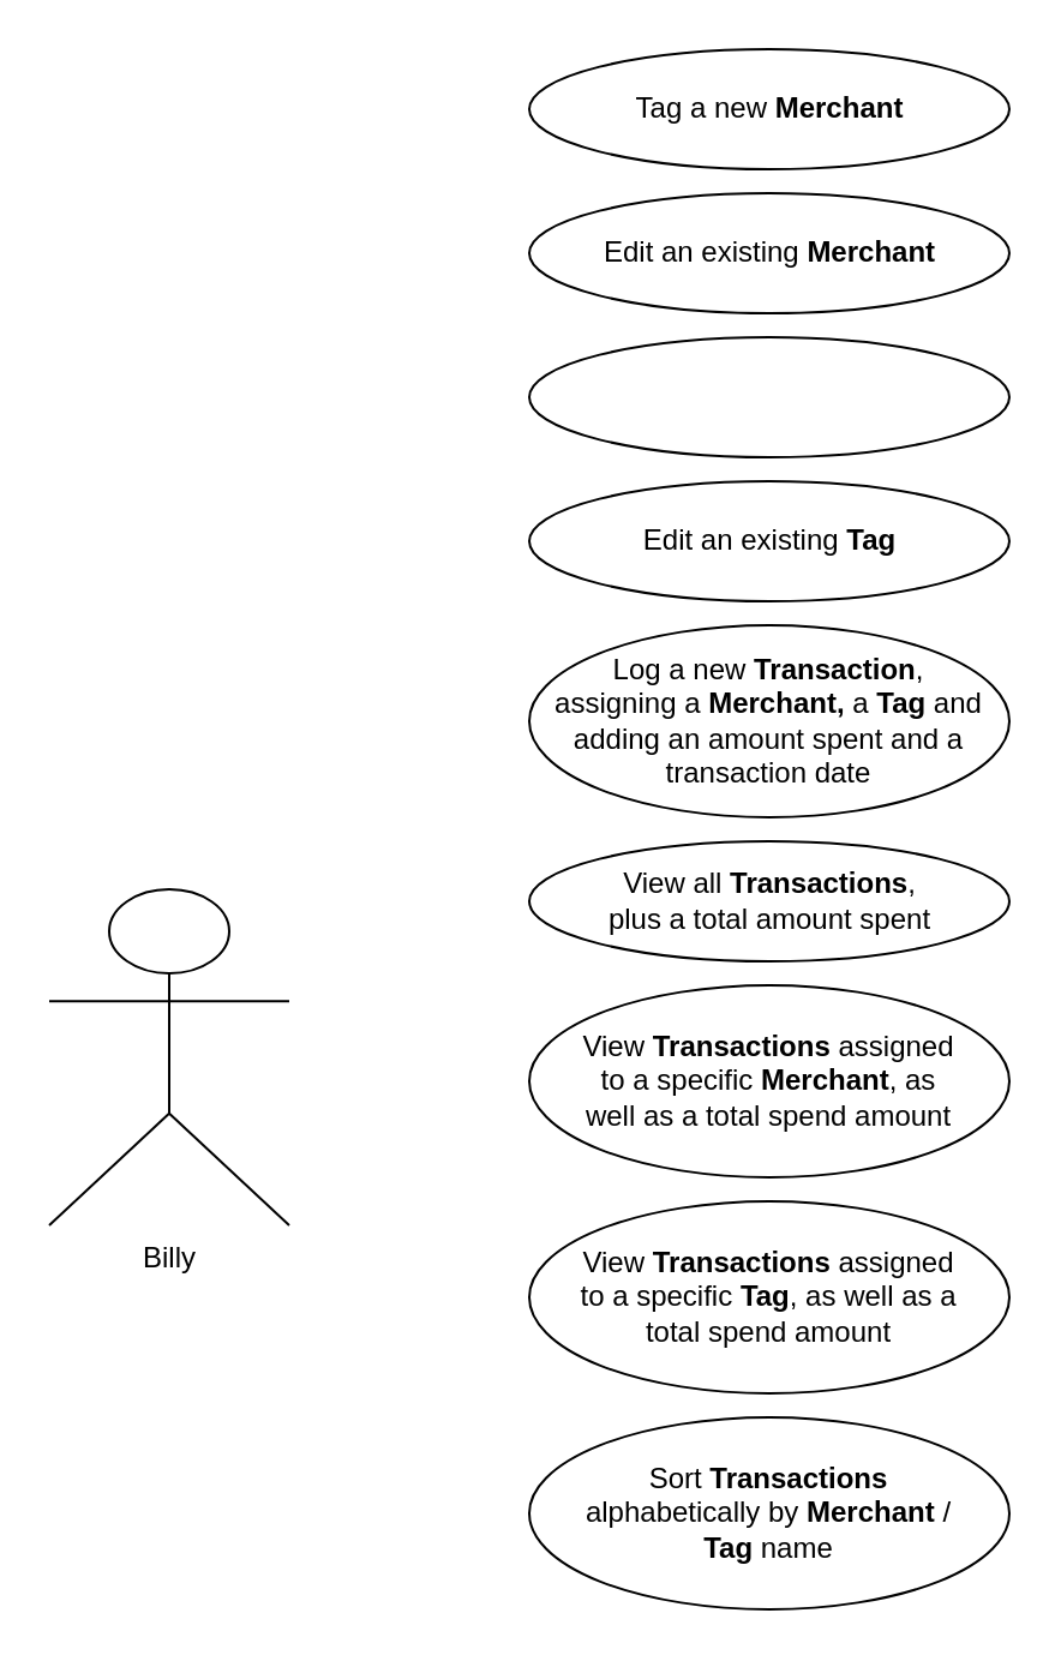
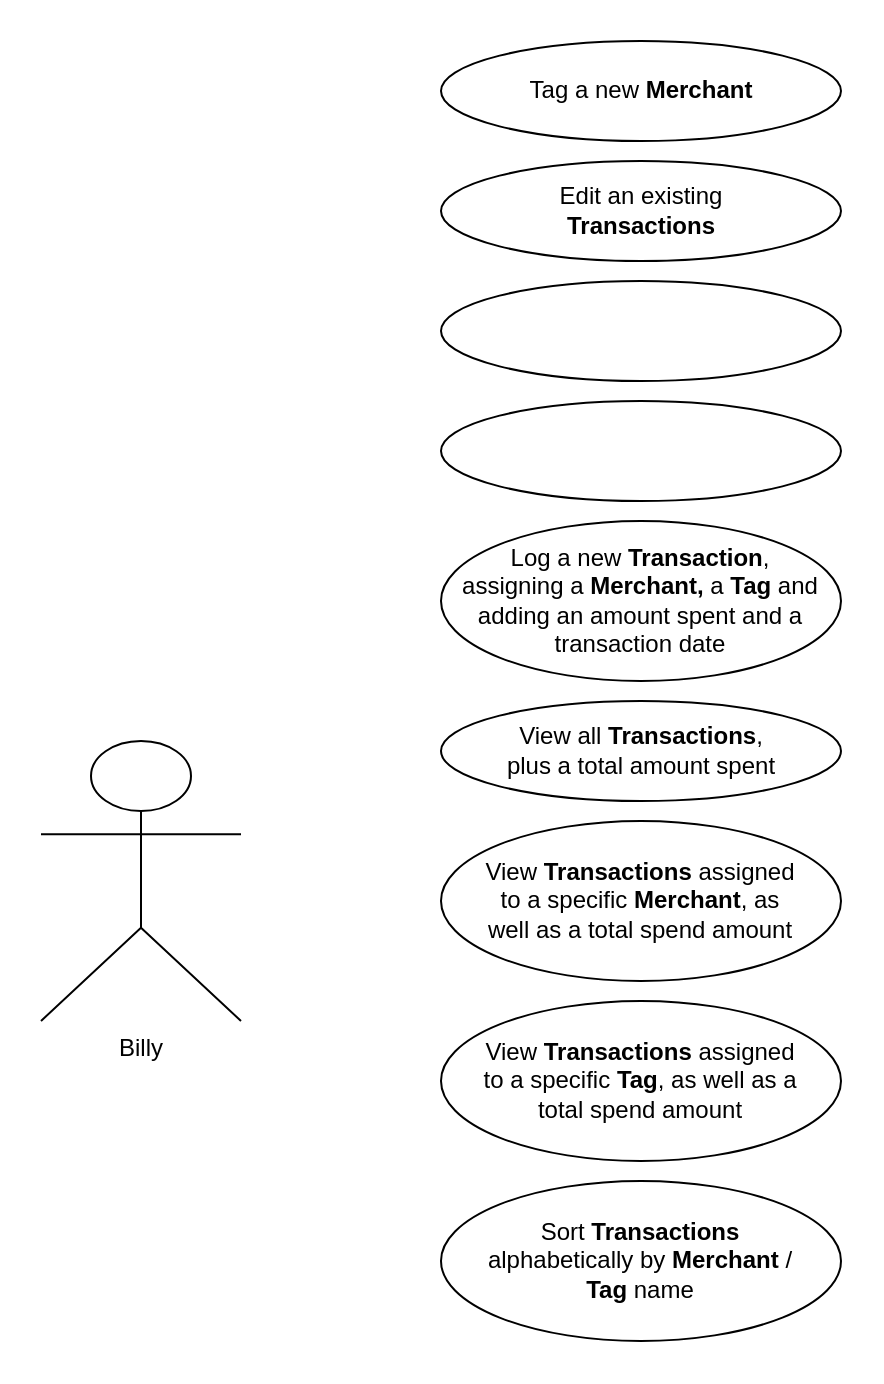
- <mxCell id="6" value="Edit an existing &lt;b&gt;Merchant&lt;/b&gt;" style="text;html=1;strokeColor=none;fillColor=none;align=center;verticalAlign=middle;whiteSpace=wrap;rounded=0;" vertex="1" parent="1"><mxGeometry x="247.5" y="85" width="145" height="40" as="geometry" /></mxCell>
+ <mxCell id="6" value="Edit an existing &lt;b&gt;Transactions&lt;/b&gt;" style="text;html=1;strokeColor=none;fillColor=none;align=center;verticalAlign=middle;whiteSpace=wrap;rounded=0;" vertex="1" parent="1"><mxGeometry x="247.5" y="85" width="145" height="40" as="geometry" /></mxCell>
- <mxCell id="8" value="Edit an existing &lt;b&gt;Tag&lt;/b&gt;" style="text;html=1;strokeColor=none;fillColor=none;align=center;verticalAlign=middle;whiteSpace=wrap;rounded=0;" vertex="1" parent="1"><mxGeometry x="247.5" y="205" width="145" height="40" as="geometry" /></mxCell>
